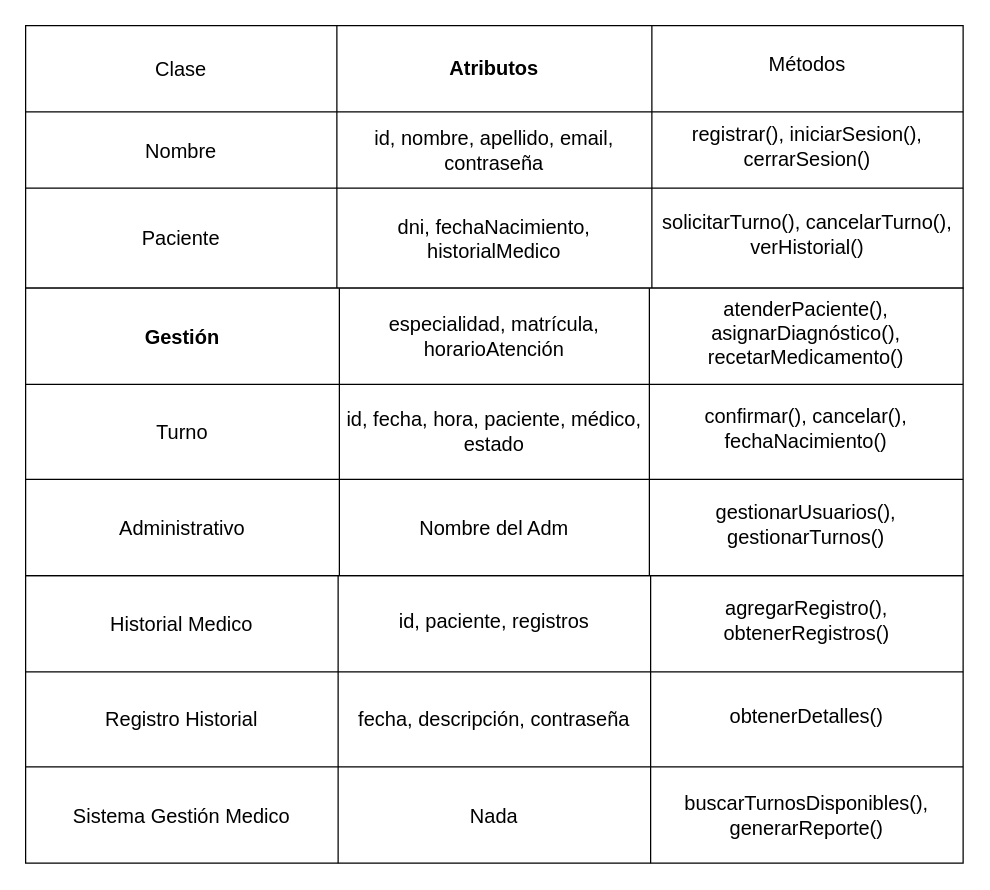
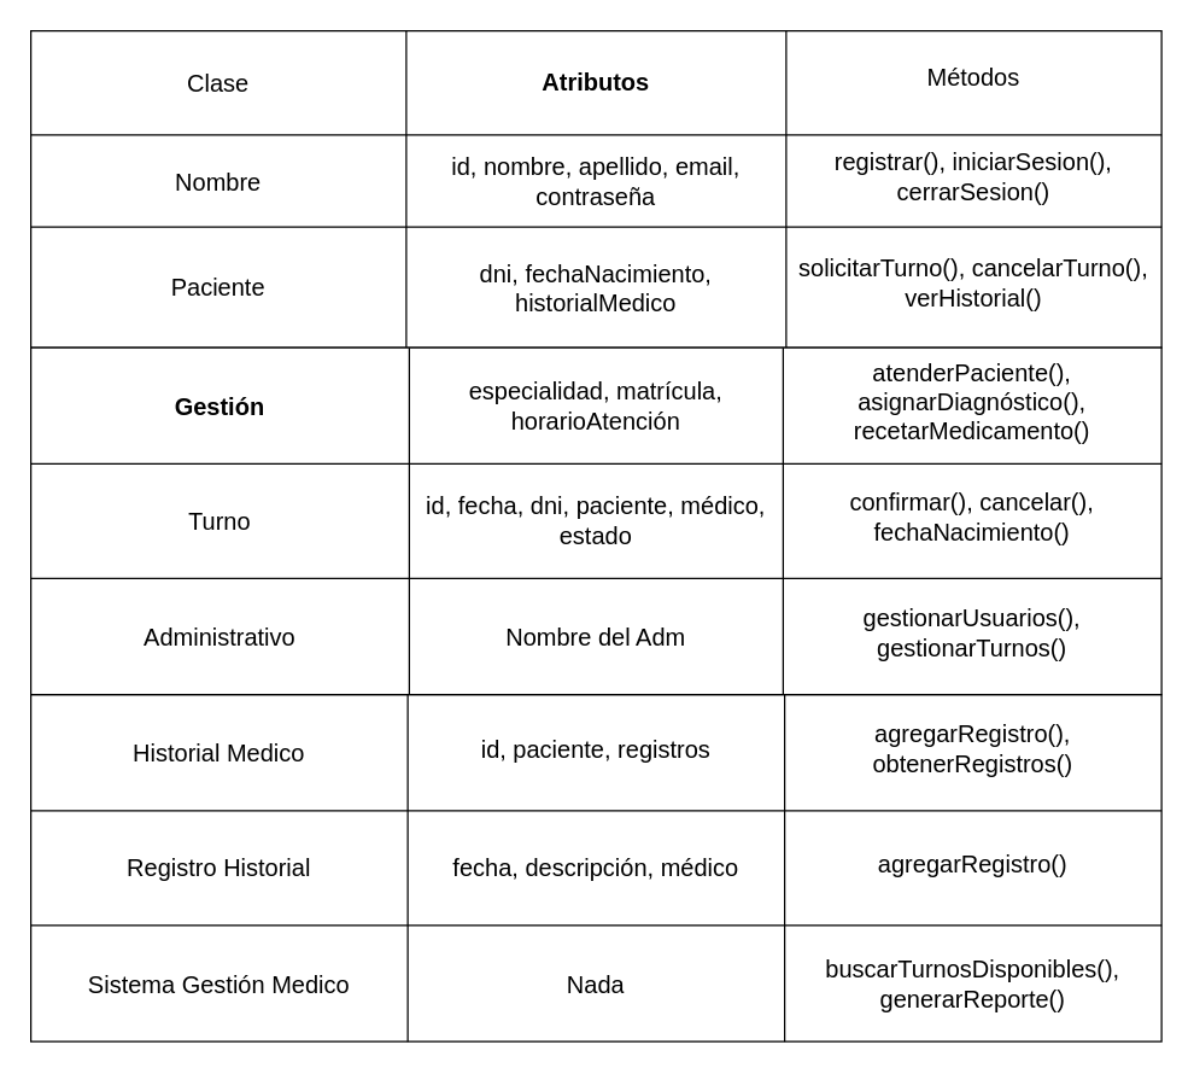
- <mxCell id="35" value="id, fecha, hora, paciente, médico, estado" style="shape=partialRectangle;html=1;whiteSpace=wrap;connectable=0;strokeColor=inherit;overflow=hidden;fillColor=none;top=0;left=0;bottom=0;right=0;pointerEvents=1;fontSize=16;" vertex="1" parent="33"><mxGeometry x="251" width="248" height="76" as="geometry"><mxRectangle width="248" height="76" as="alternateBounds" /></mxGeometry></mxCell>
+ <mxCell id="35" value="id, fecha, dni, paciente, médico, estado" style="shape=partialRectangle;html=1;whiteSpace=wrap;connectable=0;strokeColor=inherit;overflow=hidden;fillColor=none;top=0;left=0;bottom=0;right=0;pointerEvents=1;fontSize=16;" vertex="1" parent="33"><mxGeometry x="251" width="248" height="76" as="geometry"><mxRectangle width="248" height="76" as="alternateBounds" /></mxGeometry></mxCell>
- <mxCell id="22" value="fecha, descripción, contraseña" style="shape=partialRectangle;html=1;whiteSpace=wrap;connectable=0;strokeColor=inherit;overflow=hidden;fillColor=none;top=0;left=0;bottom=0;right=0;pointerEvents=1;fontSize=16;" vertex="1" parent="20"><mxGeometry x="250" width="250" height="76" as="geometry"><mxRectangle width="250" height="76" as="alternateBounds" /></mxGeometry></mxCell>
+ <mxCell id="22" value="fecha, descripción, médico" style="shape=partialRectangle;html=1;whiteSpace=wrap;connectable=0;strokeColor=inherit;overflow=hidden;fillColor=none;top=0;left=0;bottom=0;right=0;pointerEvents=1;fontSize=16;" vertex="1" parent="20"><mxGeometry x="250" width="250" height="76" as="geometry"><mxRectangle width="250" height="76" as="alternateBounds" /></mxGeometry></mxCell>
- <mxCell id="23" value="&lt;table&gt;&lt;tbody&gt;&lt;tr data-end=&quot;1355&quot; data-start=&quot;1254&quot;&gt;&lt;td&gt;obtenerDetalles()&lt;/td&gt;&lt;/tr&gt;&lt;/tbody&gt;&lt;/table&gt;&lt;table&gt;&lt;tbody&gt;&lt;tr data-end=&quot;1483&quot; data-start=&quot;1356&quot;&gt;&lt;td&gt;&lt;/td&gt;&lt;/tr&gt;&lt;/tbody&gt;&lt;/table&gt;" style="shape=partialRectangle;html=1;whiteSpace=wrap;connectable=0;strokeColor=inherit;overflow=hidden;fillColor=none;top=0;left=0;bottom=0;right=0;pointerEvents=1;fontSize=16;" vertex="1" parent="20"><mxGeometry x="500" width="250" height="76" as="geometry"><mxRectangle width="250" height="76" as="alternateBounds" /></mxGeometry></mxCell>
+ <mxCell id="23" value="&lt;table&gt;&lt;tbody&gt;&lt;tr data-end=&quot;1355&quot; data-start=&quot;1254&quot;&gt;&lt;td&gt;agregarRegistro()&lt;/td&gt;&lt;/tr&gt;&lt;/tbody&gt;&lt;/table&gt;&lt;table&gt;&lt;tbody&gt;&lt;tr data-end=&quot;1483&quot; data-start=&quot;1356&quot;&gt;&lt;td&gt;&lt;/td&gt;&lt;/tr&gt;&lt;/tbody&gt;&lt;/table&gt;" style="shape=partialRectangle;html=1;whiteSpace=wrap;connectable=0;strokeColor=inherit;overflow=hidden;fillColor=none;top=0;left=0;bottom=0;right=0;pointerEvents=1;fontSize=16;" vertex="1" parent="20"><mxGeometry x="500" width="250" height="76" as="geometry"><mxRectangle width="250" height="76" as="alternateBounds" /></mxGeometry></mxCell>
